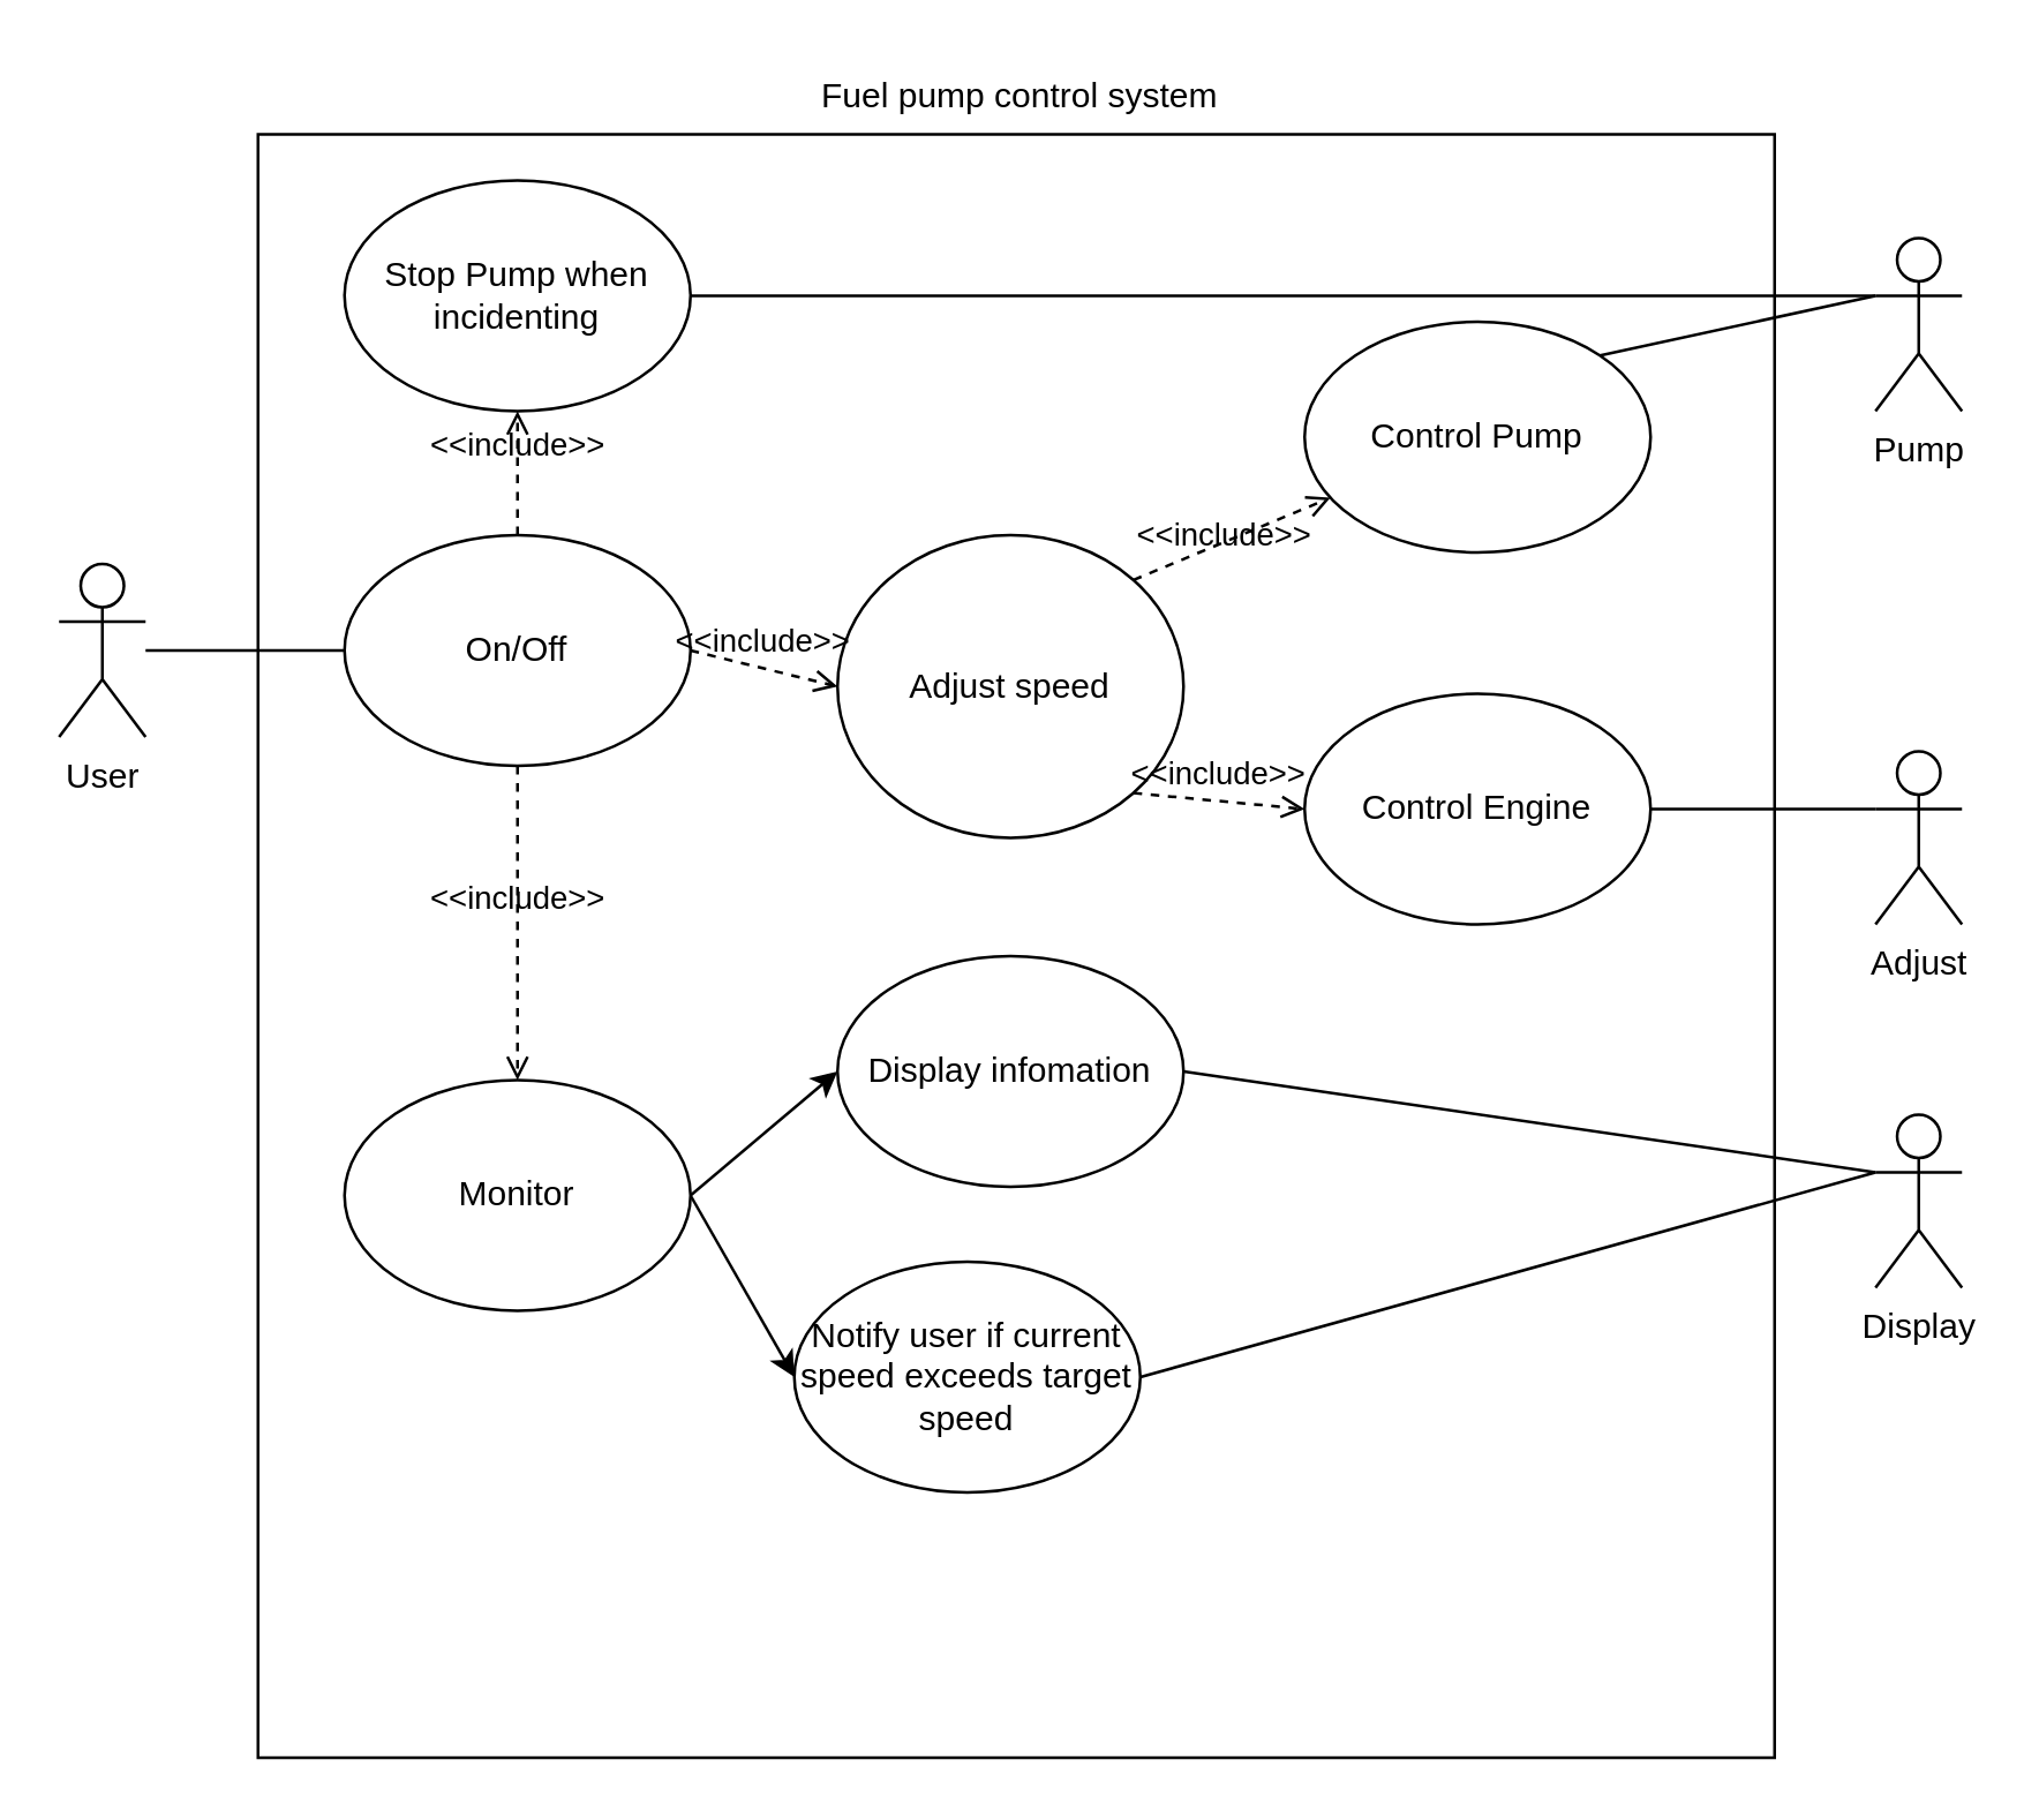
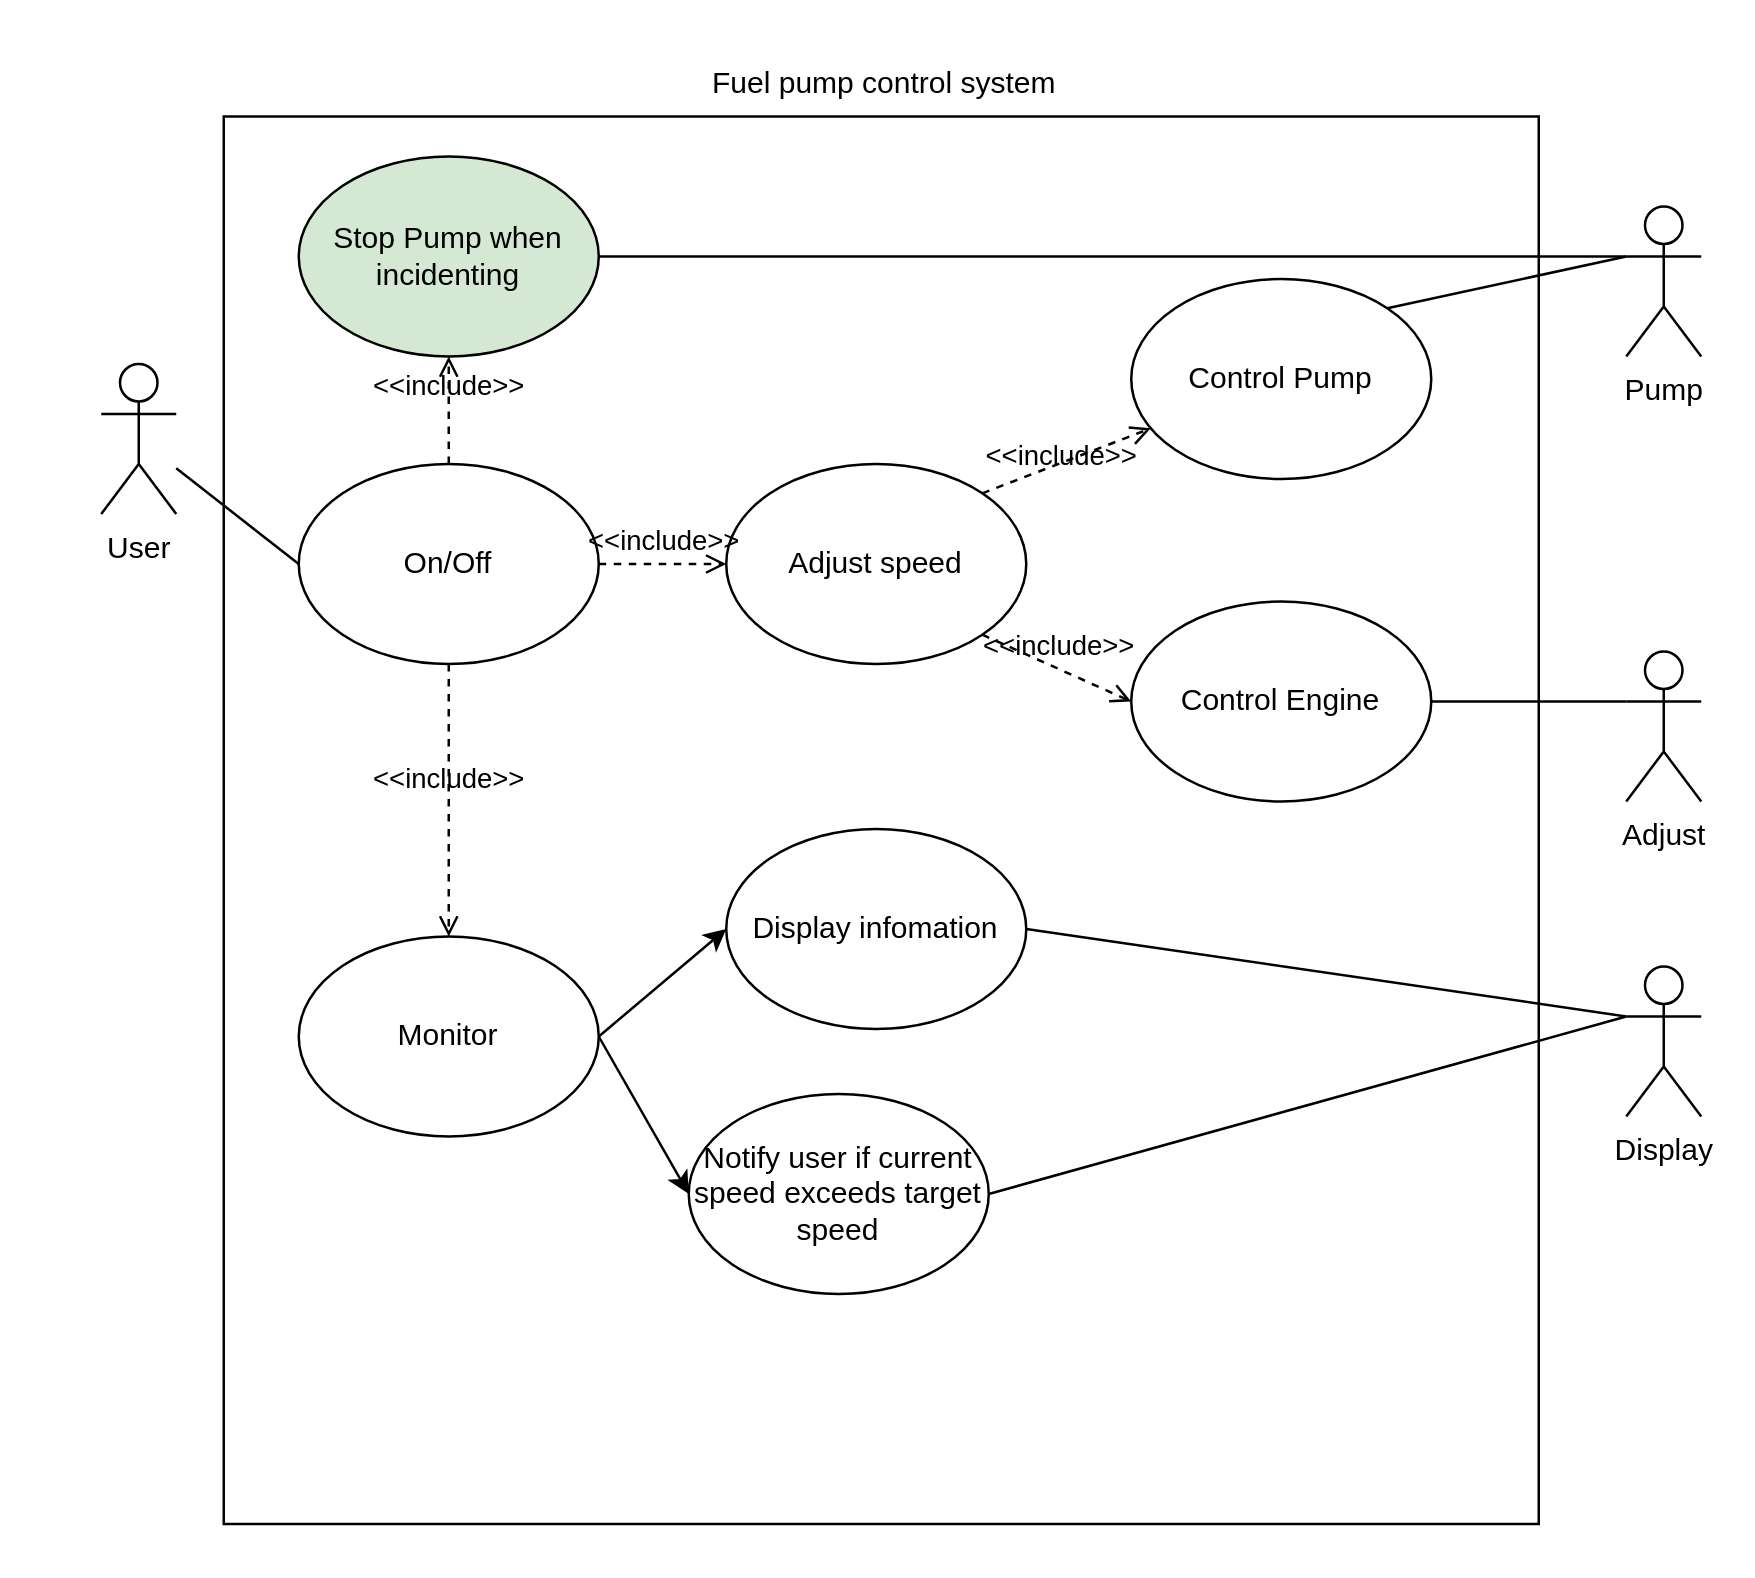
- <mxCell id="23" value="Stop Pump when incidenting" style="ellipse;whiteSpace=wrap;html=1;" parent="1" vertex="1"><mxGeometry x="119" y="62" width="120" height="80" as="geometry" /></mxCell>
+ <mxCell id="23" value="Stop Pump when incidenting" style="ellipse;whiteSpace=wrap;html=1;fillColor=#d5e8d4;" parent="1" vertex="1"><mxGeometry x="119" y="62" width="120" height="80" as="geometry" /></mxCell>
- <mxCell id="4" value="User" style="shape=umlActor;verticalLabelPosition=bottom;verticalAlign=top;html=1;outlineConnect=0;" parent="1" vertex="1"><mxGeometry x="20" y="195" width="30" height="60" as="geometry" /></mxCell>
+ <mxCell id="4" value="User" style="shape=umlActor;verticalLabelPosition=bottom;verticalAlign=top;html=1;outlineConnect=0;" parent="1" vertex="1"><mxGeometry x="40" y="145" width="30" height="60" as="geometry" /></mxCell>
- <mxCell id="13" value="&lt;div&gt;Adjust&amp;nbsp;&lt;span style=&quot;background-color: initial;&quot;&gt;speed&lt;/span&gt;&lt;/div&gt;" style="ellipse;whiteSpace=wrap;html=1;" parent="1" vertex="1"><mxGeometry x="290" y="185" width="120" height="105" as="geometry" /></mxCell>
+ <mxCell id="13" value="&lt;div&gt;Adjust&amp;nbsp;&lt;span style=&quot;background-color: initial;&quot;&gt;speed&lt;/span&gt;&lt;/div&gt;" style="ellipse;whiteSpace=wrap;html=1;" parent="1" vertex="1"><mxGeometry x="290" y="185" width="120" height="80" as="geometry" /></mxCell>
